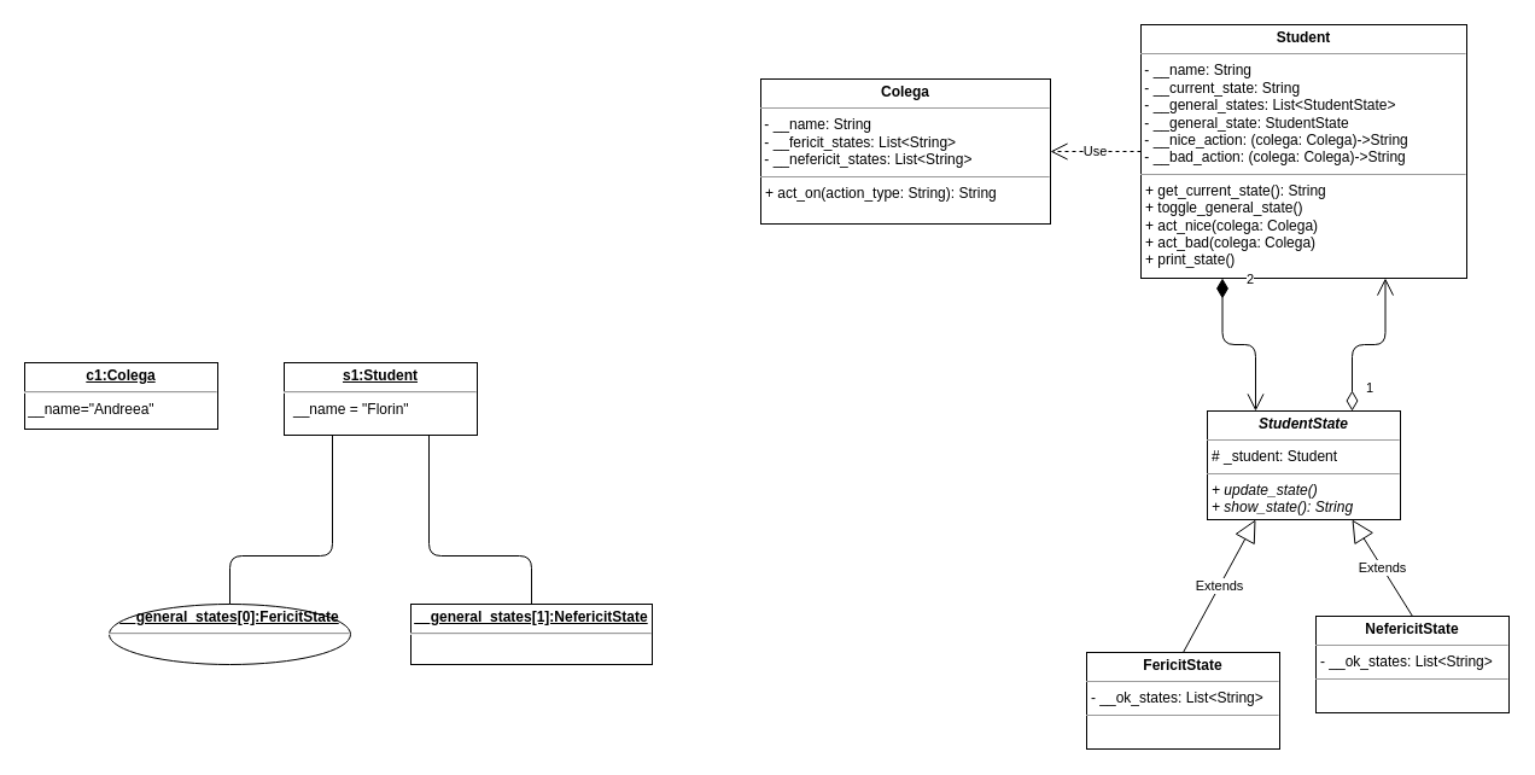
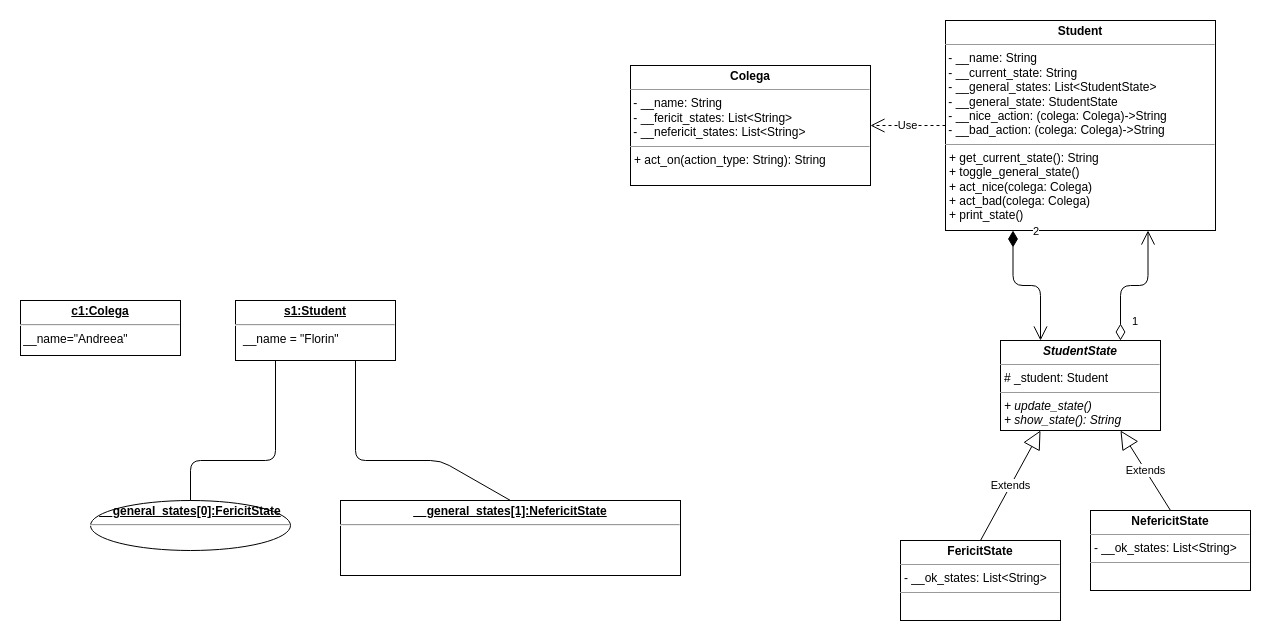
- <mxCell id="14" value="&lt;p style=&quot;margin: 0px ; margin-top: 4px ; text-align: center ; text-decoration: underline&quot;&gt;&lt;b&gt;__general_states[1]:NefericitState&lt;/b&gt;&lt;/p&gt;&lt;hr&gt;" style="verticalAlign=top;align=left;overflow=fill;fontSize=12;fontFamily=Helvetica;html=1;" vertex="1" parent="1"><mxGeometry x="340" y="500" width="200" height="50" as="geometry" /></mxCell>
+ <mxCell id="14" value="&lt;p style=&quot;margin: 0px ; margin-top: 4px ; text-align: center ; text-decoration: underline&quot;&gt;&lt;b&gt;__general_states[1]:NefericitState&lt;/b&gt;&lt;/p&gt;&lt;hr&gt;" style="verticalAlign=top;align=left;overflow=fill;fontSize=12;fontFamily=Helvetica;html=1;" vertex="1" parent="1"><mxGeometry x="340" y="500" width="340" height="75" as="geometry" /></mxCell>
